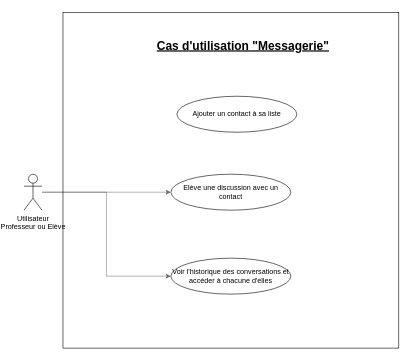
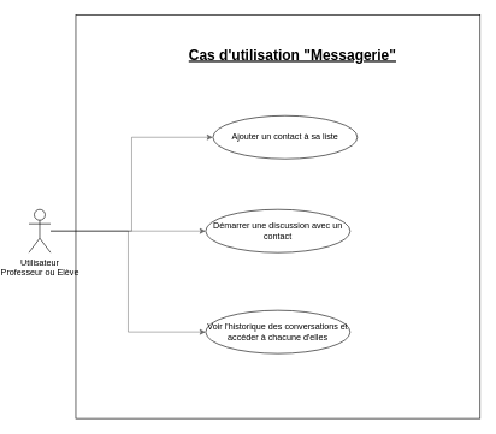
+ <mxCell id="3" style="edgeStyle=orthogonalEdgeStyle;rounded=0;orthogonalLoop=1;jettySize=auto;html=1;entryX=0;entryY=0.5;entryDx=0;entryDy=0;opacity=50;" parent="1" source="6" target="7" edge="1"><mxGeometry relative="1" as="geometry" /></mxCell>
- <mxCell id="10" value="Elève une discussion avec un contact" style="ellipse;whiteSpace=wrap;html=1;" parent="1" vertex="1"><mxGeometry x="265" y="290" width="200" height="60" as="geometry" /></mxCell>
+ <mxCell id="10" value="Démarrer une discussion avec un contact" style="ellipse;whiteSpace=wrap;html=1;" parent="1" vertex="1"><mxGeometry x="265" y="290" width="200" height="60" as="geometry" /></mxCell>
